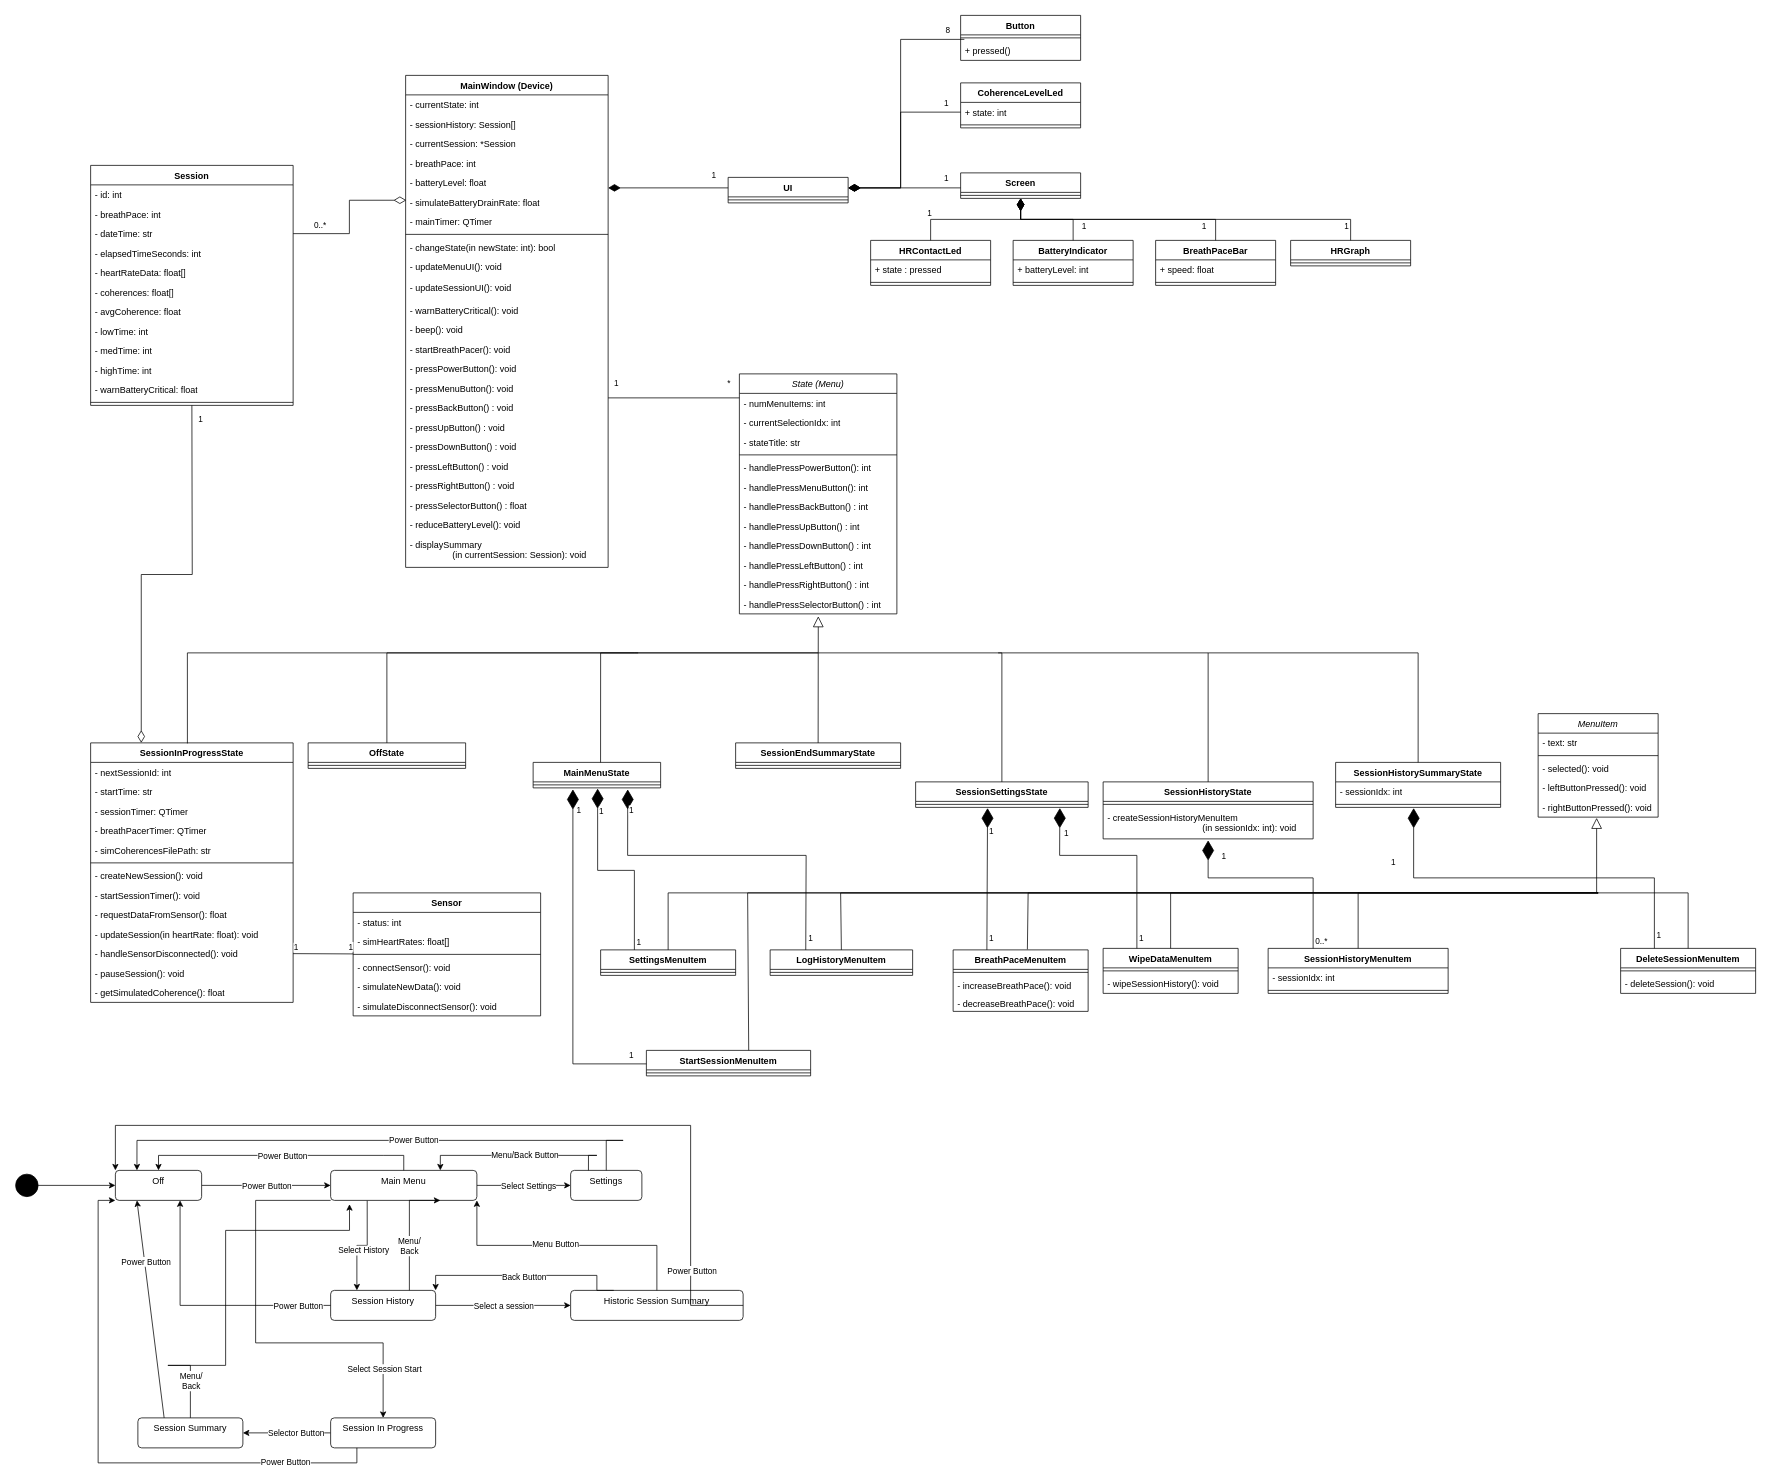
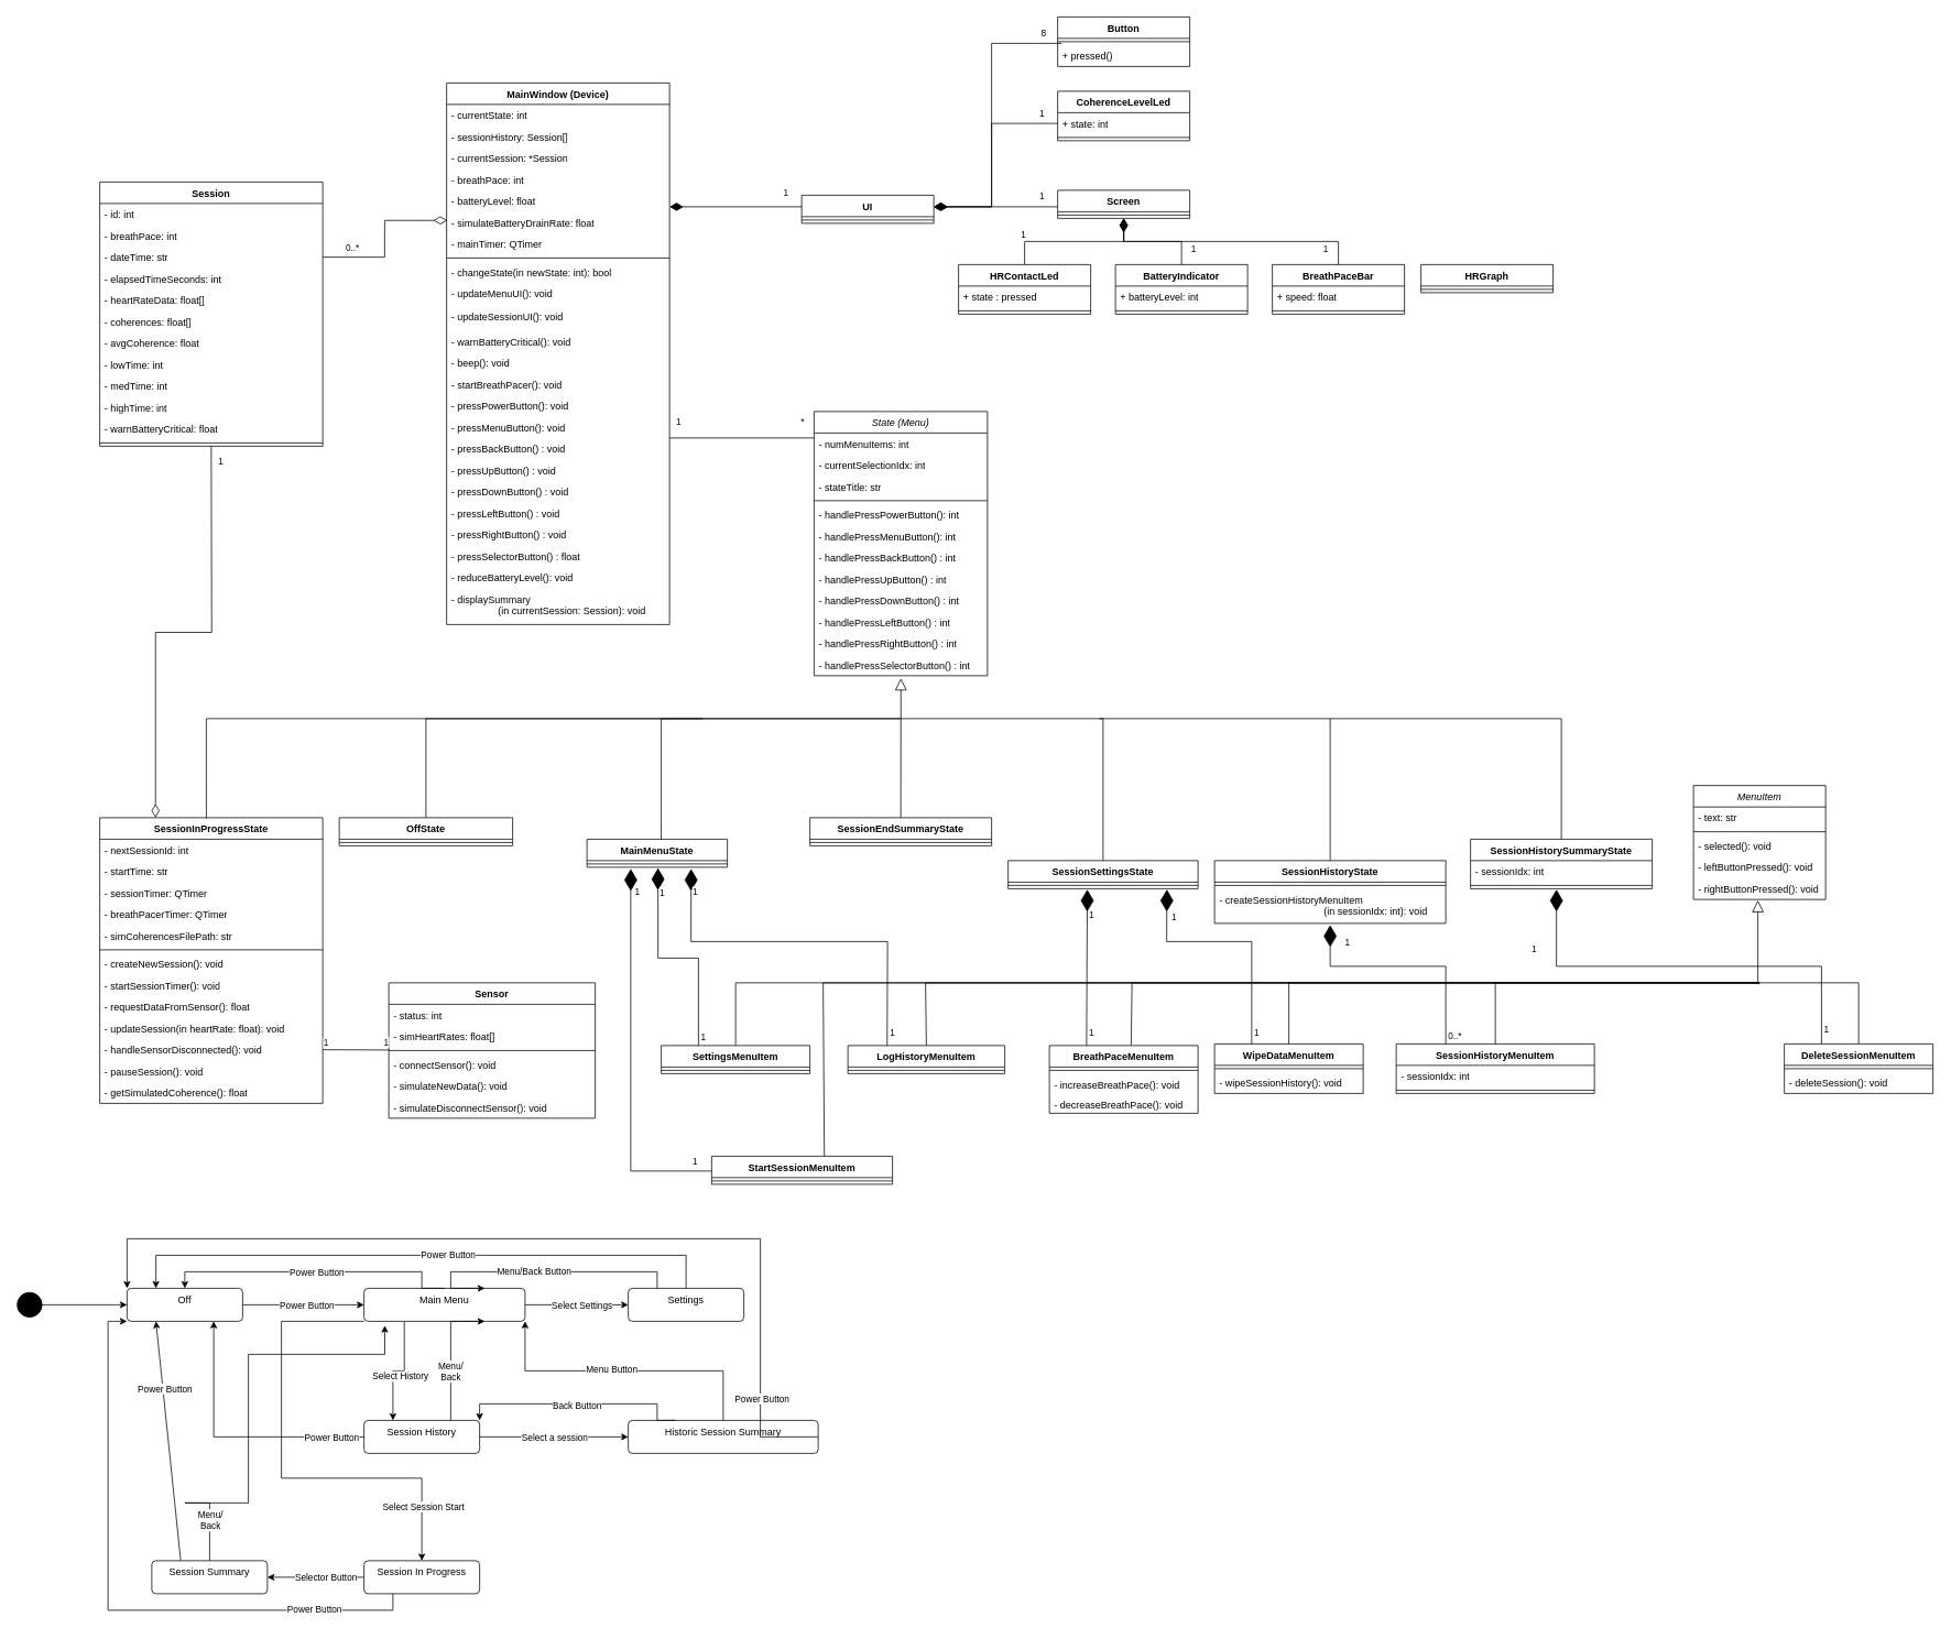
- <mxCell id="161" value="1" style="endArrow=none;html=1;endSize=12;startArrow=diamondThin;startSize=14;startFill=1;edgeStyle=orthogonalEdgeStyle;align=left;verticalAlign=bottom;rounded=0;exitX=0.5;exitY=1;exitDx=0;exitDy=0;entryX=0.5;entryY=0;entryDx=0;entryDy=0;endFill=0;" edge="1" parent="1" source="95" target="159"><mxGeometry x="0.96" y="-10" relative="1" as="geometry"><mxPoint x="1370" y="274" as="sourcePoint" /><mxPoint x="1630" y="330" as="targetPoint" /><mxPoint as="offset" /></mxGeometry></mxCell>
- <mxCell id="194" value="Off" style="html=1;align=center;verticalAlign=top;rounded=1;absoluteArcSize=1;arcSize=10;dashed=0;whiteSpace=wrap;" vertex="1" parent="1"><mxGeometry x="153" y="1560" width="115" height="40" as="geometry" /></mxCell>
+ <mxCell id="194" value="Off" style="html=1;align=center;verticalAlign=top;rounded=1;absoluteArcSize=1;arcSize=10;dashed=0;whiteSpace=wrap;" vertex="1" parent="1"><mxGeometry x="153" y="1560" width="140" height="40" as="geometry" /></mxCell>
- <mxCell id="202" value="Settings" style="html=1;align=center;verticalAlign=top;rounded=1;absoluteArcSize=1;arcSize=10;dashed=0;whiteSpace=wrap;" vertex="1" parent="1"><mxGeometry x="760" y="1560" width="95" height="40" as="geometry" /></mxCell>
+ <mxCell id="202" value="Settings" style="html=1;align=center;verticalAlign=top;rounded=1;absoluteArcSize=1;arcSize=10;dashed=0;whiteSpace=wrap;" vertex="1" parent="1"><mxGeometry x="760" y="1560" width="140" height="40" as="geometry" /></mxCell>
